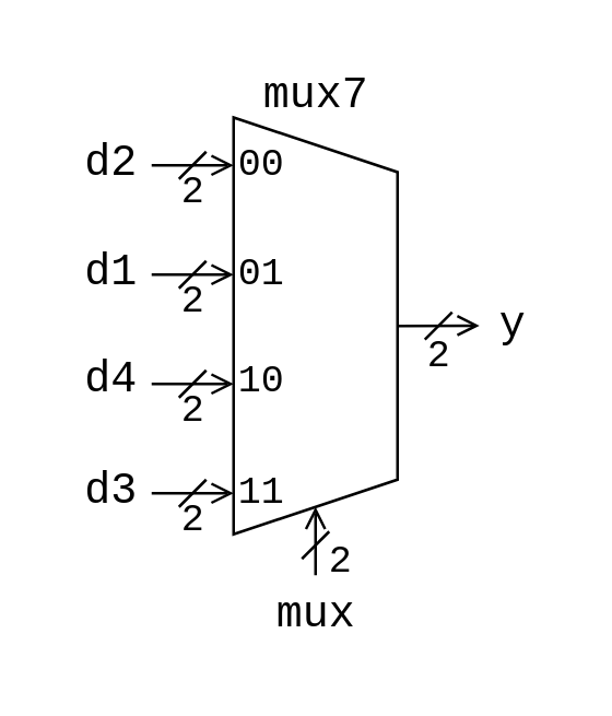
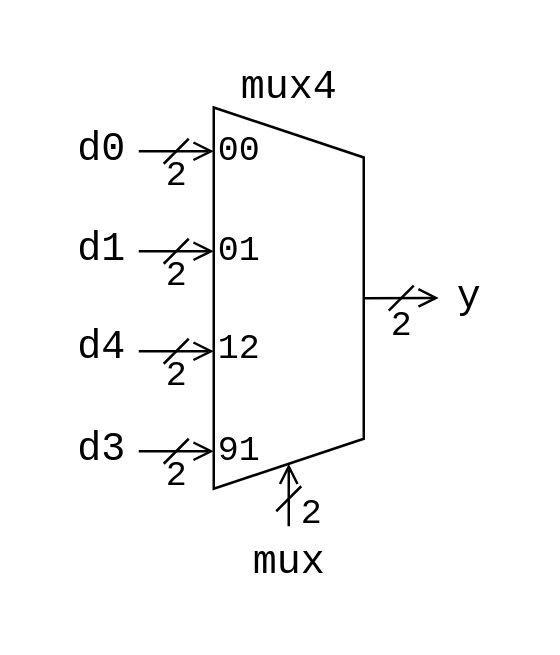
- <mxCell id="10" value="mux7" style="text;html=1;align=center;verticalAlign=middle;resizable=0;points=[];autosize=1;strokeColor=none;fillColor=none;fontSize=16;fontFamily=Courier New;" vertex="1" parent="2"><mxGeometry x="65" width="60" height="30" as="geometry" /></mxCell>
+ <mxCell id="10" value="mux4" style="text;html=1;align=center;verticalAlign=middle;resizable=0;points=[];autosize=1;strokeColor=none;fillColor=none;fontSize=16;fontFamily=Courier New;" vertex="1" parent="2"><mxGeometry x="65" width="60" height="30" as="geometry" /></mxCell>
- <mxCell id="11" value="d2" style="text;html=1;align=center;verticalAlign=middle;resizable=0;points=[];autosize=1;strokeColor=none;fillColor=none;fontSize=16;fontFamily=Courier New;" vertex="1" parent="2"><mxGeometry y="25" width="40" height="30" as="geometry" /></mxCell>
+ <mxCell id="11" value="d0" style="text;html=1;align=center;verticalAlign=middle;resizable=0;points=[];autosize=1;strokeColor=none;fillColor=none;fontSize=16;fontFamily=Courier New;" vertex="1" parent="2"><mxGeometry y="25" width="40" height="30" as="geometry" /></mxCell>
- <mxCell id="23" value="10" style="text;html=1;align=center;verticalAlign=middle;resizable=0;points=[];autosize=1;strokeColor=none;fillColor=none;fontSize=14;fontFamily=Courier New;" vertex="1" parent="2"><mxGeometry x="55" y="103.75" width="40" height="30" as="geometry" /></mxCell>
+ <mxCell id="23" value="12" style="text;html=1;align=center;verticalAlign=middle;resizable=0;points=[];autosize=1;strokeColor=none;fillColor=none;fontSize=14;fontFamily=Courier New;" vertex="1" parent="2"><mxGeometry x="55" y="103.75" width="40" height="30" as="geometry" /></mxCell>
- <mxCell id="24" value="11" style="text;html=1;align=center;verticalAlign=middle;resizable=0;points=[];autosize=1;strokeColor=none;fillColor=none;fontSize=14;fontFamily=Courier New;" vertex="1" parent="2"><mxGeometry x="55" y="145" width="40" height="30" as="geometry" /></mxCell>
+ <mxCell id="24" value="91" style="text;html=1;align=center;verticalAlign=middle;resizable=0;points=[];autosize=1;strokeColor=none;fillColor=none;fontSize=14;fontFamily=Courier New;" vertex="1" parent="2"><mxGeometry x="55" y="145" width="40" height="30" as="geometry" /></mxCell>
